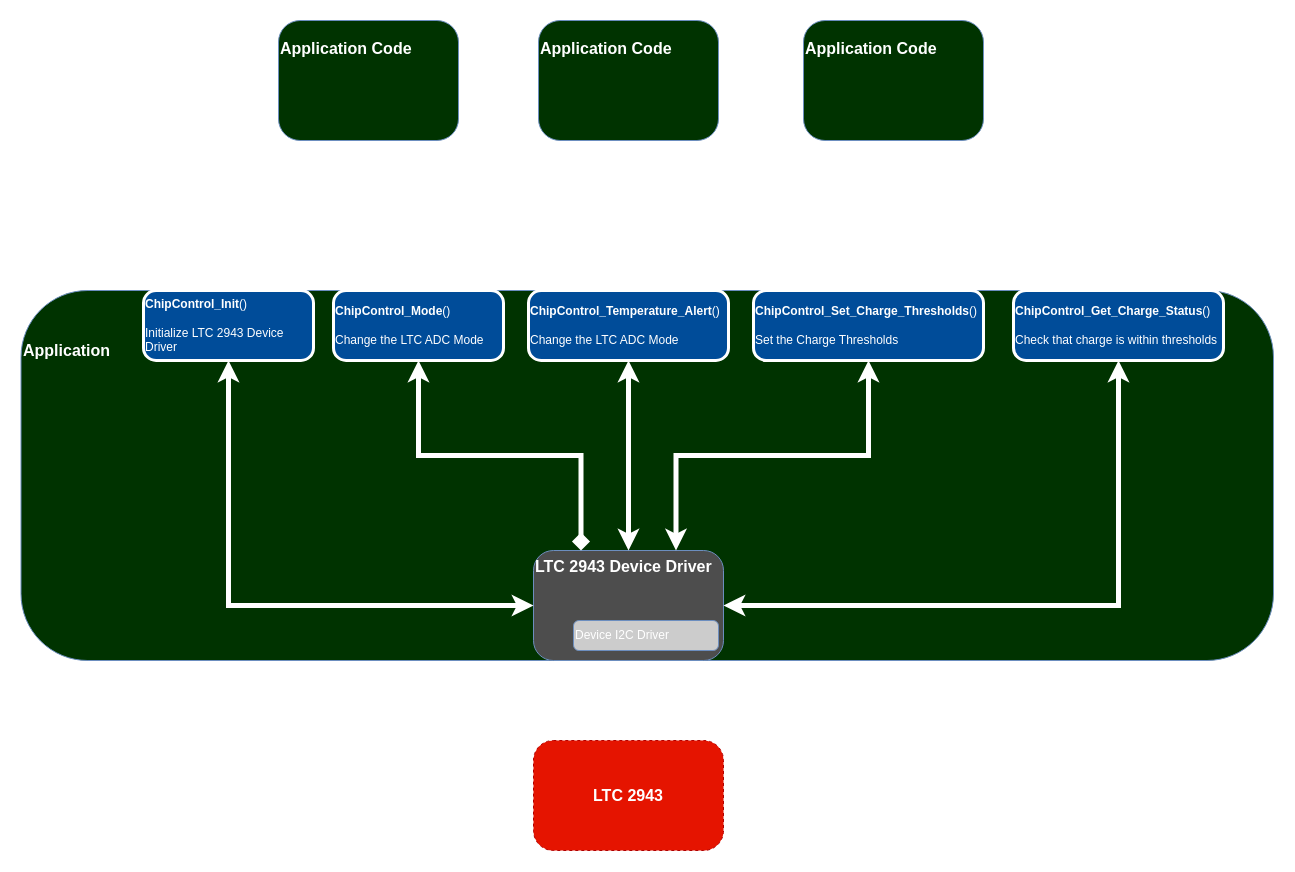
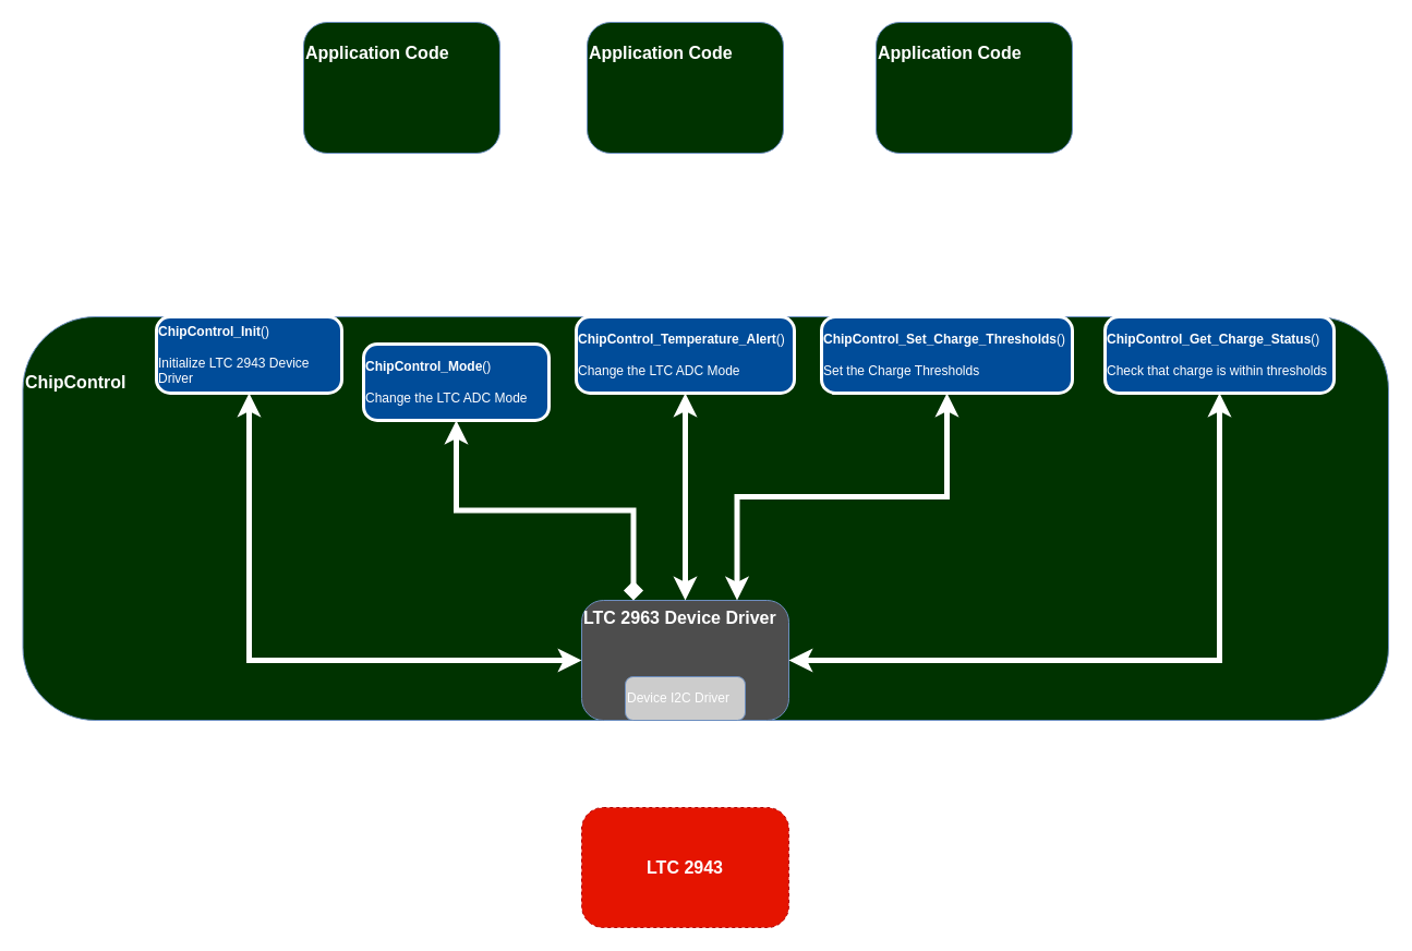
- <mxCell id="11" value="&lt;font color=&quot;#ffffff&quot;&gt;&lt;b&gt;ChipControl_Mode&lt;/b&gt;()&lt;br&gt;&lt;br&gt;Change the LTC ADC Mode&lt;br&gt;&lt;/font&gt;" style="rounded=1;whiteSpace=wrap;html=1;fillColor=#004C99;strokeColor=#FFFFFF;gradientColor=none;align=left;arcSize=18;strokeWidth=3;" vertex="1" parent="1"><mxGeometry x="333" y="290" width="170" height="70" as="geometry" /></mxCell>
+ <mxCell id="11" value="&lt;font color=&quot;#ffffff&quot;&gt;&lt;b&gt;ChipControl_Mode&lt;/b&gt;()&lt;br&gt;&lt;br&gt;Change the LTC ADC Mode&lt;br&gt;&lt;/font&gt;" style="rounded=1;whiteSpace=wrap;html=1;fillColor=#004C99;strokeColor=#FFFFFF;gradientColor=none;align=left;arcSize=18;strokeWidth=3;" vertex="1" parent="1"><mxGeometry x="333" y="315" width="170" height="70" as="geometry" /></mxCell>
- <mxCell id="2" value="&lt;div style=&quot;line-height: 150%; font-size: 16px;&quot;&gt;&lt;span style=&quot;background-color: initial; color: rgb(255, 255, 255); font-size: 16px;&quot;&gt;Application&amp;nbsp;&lt;/span&gt;&lt;br style=&quot;font-size: 16px;&quot;&gt;&lt;/div&gt;" style="rounded=1;whiteSpace=wrap;html=1;fillColor=#003300;strokeColor=#6c8ebf;gradientColor=none;align=left;arcSize=18;fontSize=16;spacingTop=-250;fontStyle=1" parent="1" vertex="1"><mxGeometry x="20.5" y="290" width="1252.5" height="370" as="geometry" /></mxCell>
+ <mxCell id="2" value="&lt;div style=&quot;line-height: 150%; font-size: 16px;&quot;&gt;&lt;span style=&quot;background-color: initial; color: rgb(255, 255, 255); font-size: 16px;&quot;&gt;ChipControl&amp;nbsp;&lt;/span&gt;&lt;br style=&quot;font-size: 16px;&quot;&gt;&lt;/div&gt;" style="rounded=1;whiteSpace=wrap;html=1;fillColor=#003300;strokeColor=#6c8ebf;gradientColor=none;align=left;arcSize=18;fontSize=16;spacingTop=-250;fontStyle=1" parent="1" vertex="1"><mxGeometry x="20.5" y="290" width="1252.5" height="370" as="geometry" /></mxCell>
- <mxCell id="3" value="&lt;font color=&quot;#ffffff&quot; style=&quot;font-size: 16px;&quot;&gt;LTC 2943 Device Driver&lt;/font&gt;" style="rounded=1;whiteSpace=wrap;html=1;fillColor=#4D4D4D;strokeColor=#6c8ebf;gradientColor=none;align=left;arcSize=18;fontSize=16;spacingTop=-79;fontStyle=1" parent="1" vertex="1"><mxGeometry x="533" y="550" width="190" height="110" as="geometry" /></mxCell>
+ <mxCell id="3" value="&lt;font color=&quot;#ffffff&quot; style=&quot;font-size: 16px;&quot;&gt;LTC 2963 Device Driver&lt;/font&gt;" style="rounded=1;whiteSpace=wrap;html=1;fillColor=#4D4D4D;strokeColor=#6c8ebf;gradientColor=none;align=left;arcSize=18;fontSize=16;spacingTop=-79;fontStyle=1" parent="1" vertex="1"><mxGeometry x="533" y="550" width="190" height="110" as="geometry" /></mxCell>
- <mxCell id="4" value="&lt;font color=&quot;#ffffff&quot;&gt;Device I2C Driver&lt;/font&gt;" style="rounded=1;whiteSpace=wrap;html=1;fillColor=#CCCCCC;strokeColor=#6c8ebf;gradientColor=none;align=left;arcSize=18;" parent="1" vertex="1"><mxGeometry x="573" y="620" width="145" height="30" as="geometry" /></mxCell>
+ <mxCell id="4" value="&lt;font color=&quot;#ffffff&quot;&gt;Device I2C Driver&lt;/font&gt;" style="rounded=1;whiteSpace=wrap;html=1;fillColor=#CCCCCC;strokeColor=#6c8ebf;gradientColor=none;align=left;arcSize=18;" parent="1" vertex="1"><mxGeometry x="573" y="620" width="110" height="40" as="geometry" /></mxCell>
